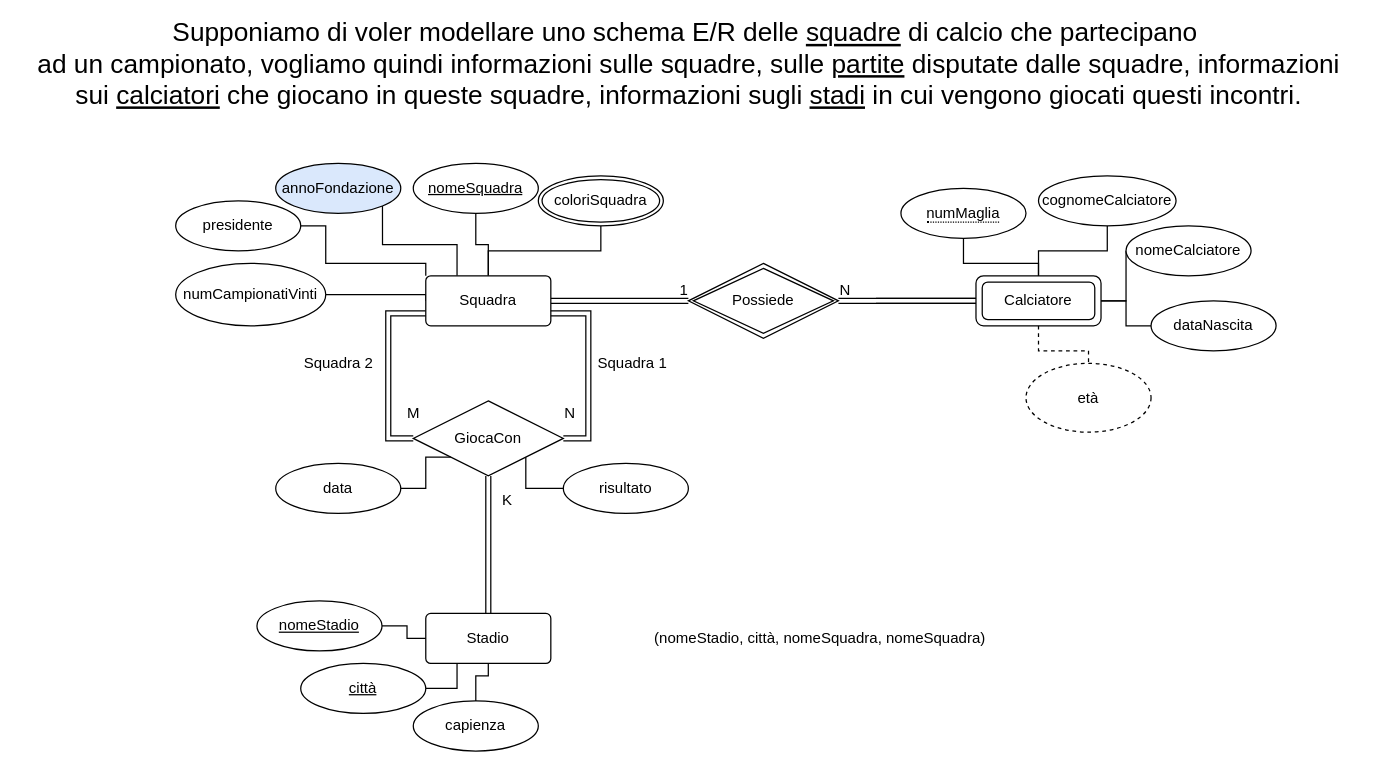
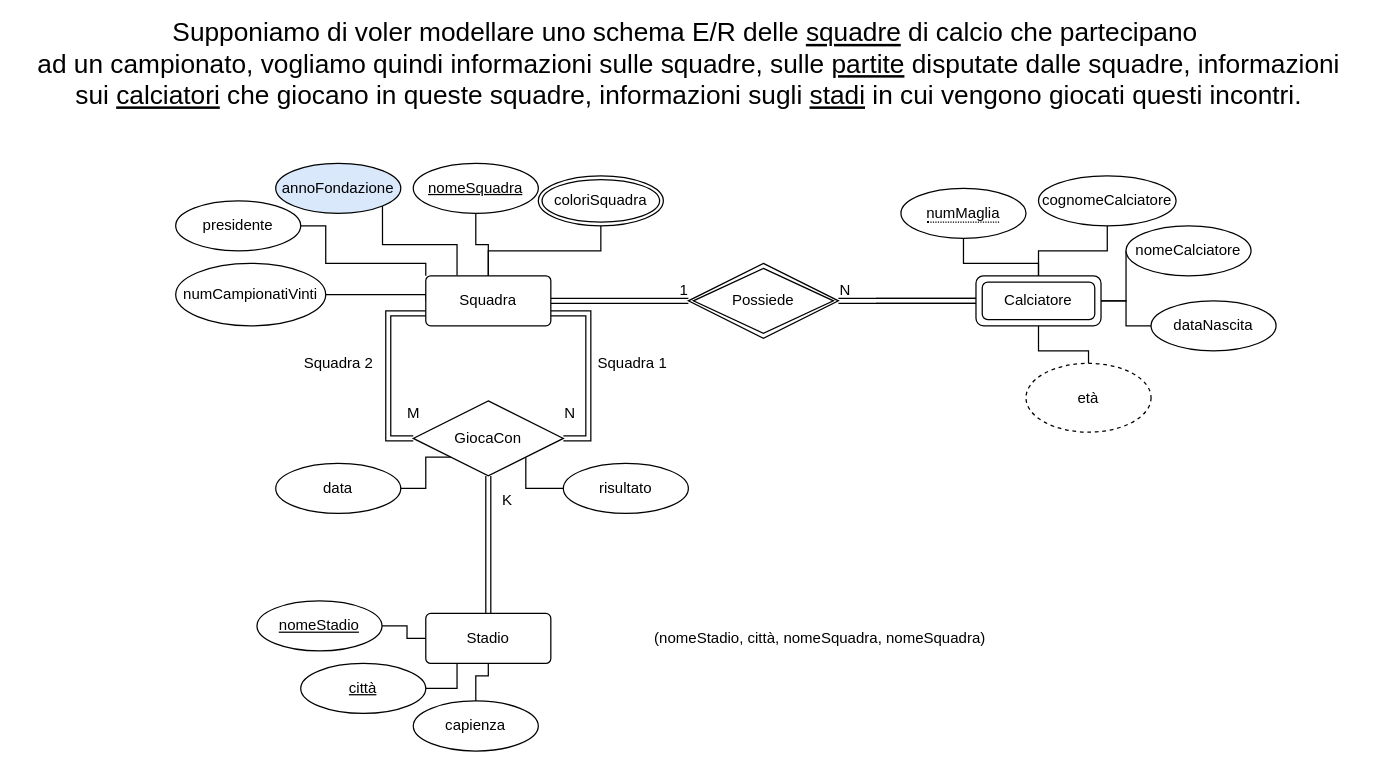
- <mxCell id="24" style="edgeStyle=orthogonalEdgeStyle;rounded=0;orthogonalLoop=1;jettySize=auto;html=1;entryX=0.5;entryY=0;entryDx=0;entryDy=0;endArrow=none;endFill=0;dashed=1;" edge="1" parent="1" source="25" target="32"><mxGeometry relative="1" as="geometry" /></mxCell>
+ <mxCell id="24" style="edgeStyle=orthogonalEdgeStyle;rounded=0;orthogonalLoop=1;jettySize=auto;html=1;entryX=0.5;entryY=0;entryDx=0;entryDy=0;endArrow=none;endFill=0;" edge="1" parent="1" source="25" target="32"><mxGeometry relative="1" as="geometry" /></mxCell>
